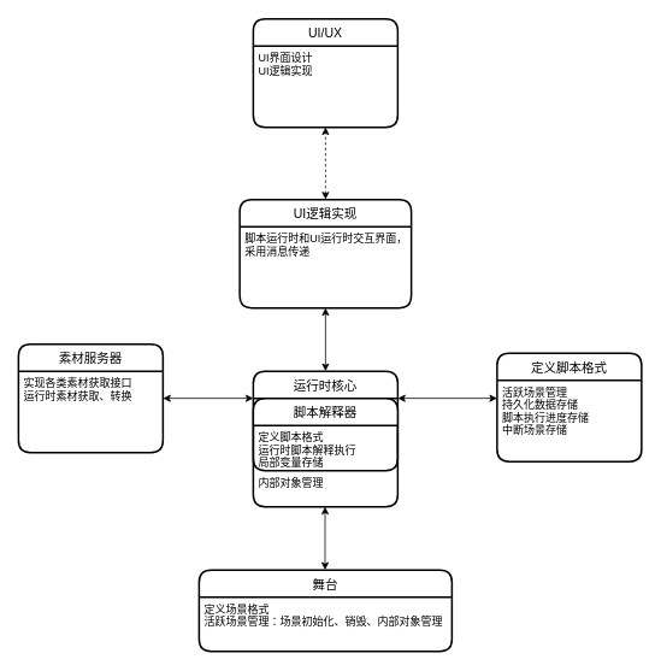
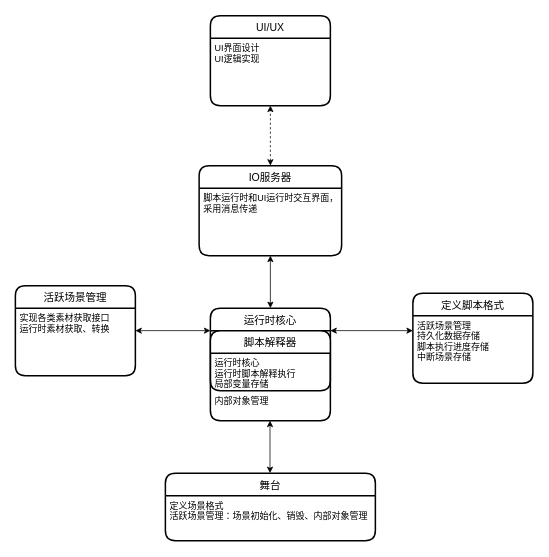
- <mxCell id="11" value="UI逻辑实现" style="swimlane;childLayout=stackLayout;horizontal=1;startSize=30;horizontalStack=0;rounded=1;fontSize=14;fontStyle=0;strokeWidth=2;resizeParent=0;resizeLast=1;shadow=0;dashed=0;align=center;" parent="1" vertex="1"><mxGeometry x="265" y="220" width="190" height="120" as="geometry" /></mxCell>
+ <mxCell id="11" value="IO服务器" style="swimlane;childLayout=stackLayout;horizontal=1;startSize=30;horizontalStack=0;rounded=1;fontSize=14;fontStyle=0;strokeWidth=2;resizeParent=0;resizeLast=1;shadow=0;dashed=0;align=center;" parent="1" vertex="1"><mxGeometry x="265" y="220" width="190" height="120" as="geometry" /></mxCell>
- <mxCell id="5" value="素材服务器" style="swimlane;childLayout=stackLayout;horizontal=1;startSize=30;horizontalStack=0;rounded=1;fontSize=14;fontStyle=0;strokeWidth=2;resizeParent=0;resizeLast=1;shadow=0;dashed=0;align=center;" parent="1" vertex="1"><mxGeometry x="20" y="380" width="160" height="120" as="geometry" /></mxCell>
+ <mxCell id="5" value="活跃场景管理" style="swimlane;childLayout=stackLayout;horizontal=1;startSize=30;horizontalStack=0;rounded=1;fontSize=14;fontStyle=0;strokeWidth=2;resizeParent=0;resizeLast=1;shadow=0;dashed=0;align=center;" parent="1" vertex="1"><mxGeometry x="20" y="380" width="160" height="120" as="geometry" /></mxCell>
- <mxCell id="15" value="定义脚本格式&#10;运行时脚本解释执行&#10;局部变量存储" style="align=left;strokeColor=none;fillColor=none;spacingLeft=4;fontSize=12;verticalAlign=top;resizable=0;rotatable=0;part=1;" parent="14" vertex="1"><mxGeometry y="30" width="160" height="50" as="geometry" /></mxCell>
+ <mxCell id="15" value="运行时核心&#10;运行时脚本解释执行&#10;局部变量存储" style="align=left;strokeColor=none;fillColor=none;spacingLeft=4;fontSize=12;verticalAlign=top;resizable=0;rotatable=0;part=1;" parent="14" vertex="1"><mxGeometry y="30" width="160" height="50" as="geometry" /></mxCell>
